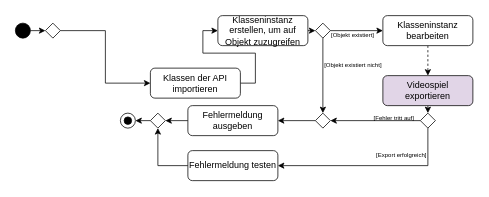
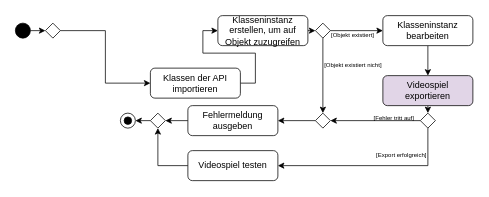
- <mxCell id="13" style="edgeStyle=orthogonalEdgeStyle;rounded=0;orthogonalLoop=1;jettySize=auto;html=1;exitX=0.5;exitY=1;exitDx=0;exitDy=0;entryX=0.5;entryY=0;entryDx=0;entryDy=0;dashed=1;" edge="1" parent="1" source="14" target="19"><mxGeometry relative="1" as="geometry" /></mxCell>
+ <mxCell id="13" style="edgeStyle=orthogonalEdgeStyle;rounded=0;orthogonalLoop=1;jettySize=auto;html=1;exitX=0.5;exitY=1;exitDx=0;exitDy=0;entryX=0.5;entryY=0;entryDx=0;entryDy=0;" edge="1" parent="1" source="14" target="19"><mxGeometry relative="1" as="geometry" /></mxCell>
- <mxCell id="32" value="Fehlermeldung testen" style="rounded=1;whiteSpace=wrap;html=1;" vertex="1" parent="1"><mxGeometry x="250" y="200" width="120" height="40" as="geometry" /></mxCell>
+ <mxCell id="32" value="Videospiel testen" style="rounded=1;whiteSpace=wrap;html=1;" vertex="1" parent="1"><mxGeometry x="250" y="200" width="120" height="40" as="geometry" /></mxCell>
